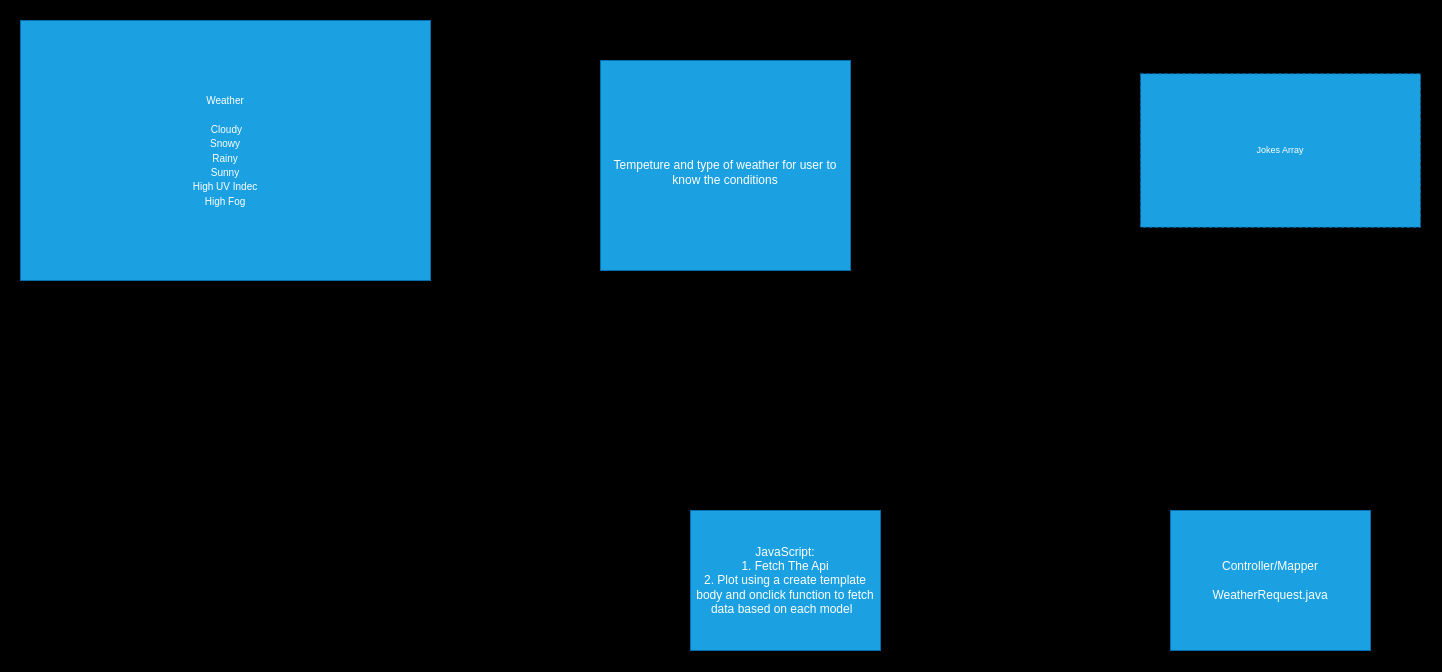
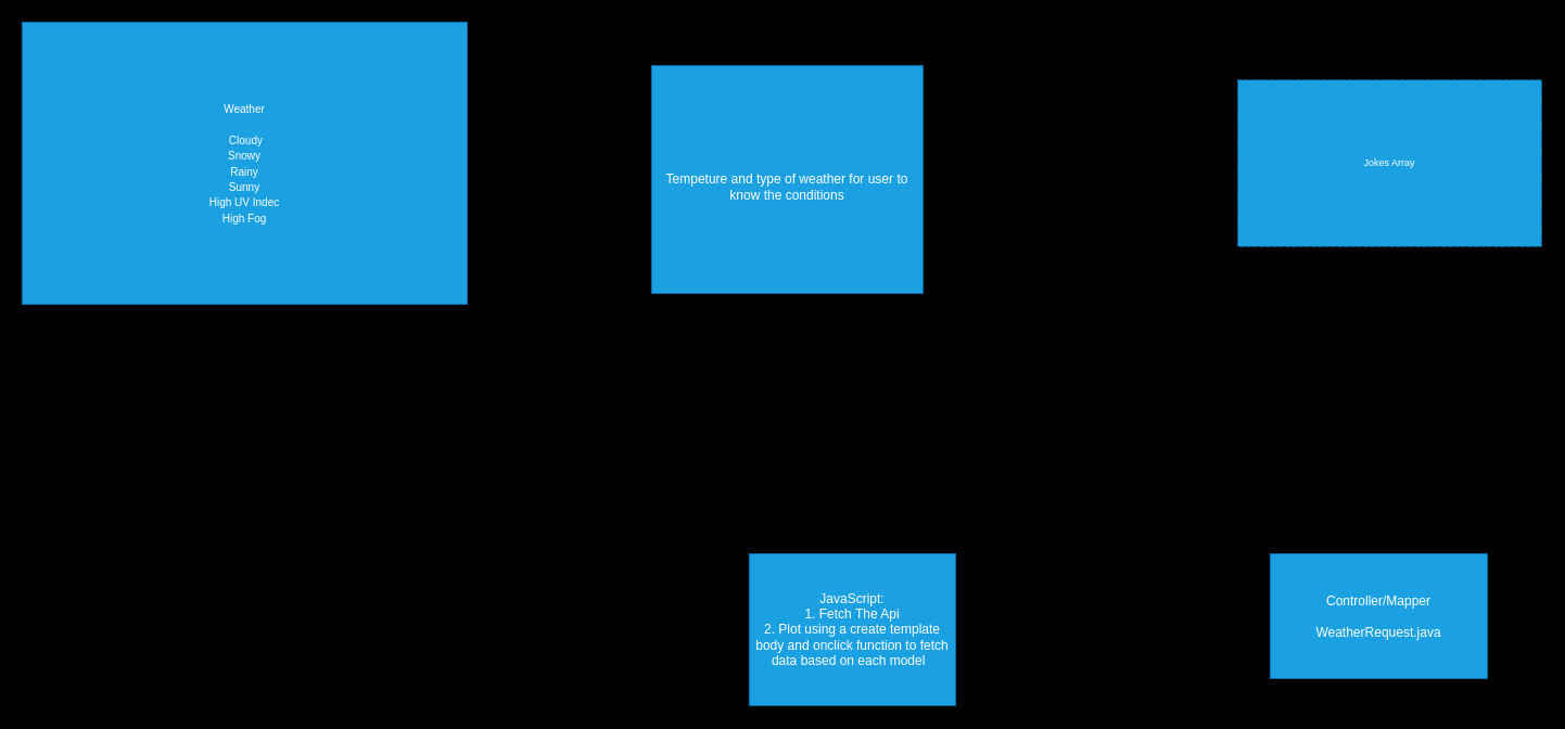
- <mxCell id="7" value="Controller/Mapper&lt;br&gt;&lt;br&gt;WeatherRequest.java" style="whiteSpace=wrap;html=1;fillColor=#1ba1e2;fontColor=#ffffff;strokeColor=#006EAF;" parent="1" vertex="1"><mxGeometry x="1170" y="510" width="200" height="140" as="geometry" /></mxCell>
+ <mxCell id="7" value="Controller/Mapper&lt;br&gt;&lt;br&gt;WeatherRequest.java" style="whiteSpace=wrap;html=1;fillColor=#1ba1e2;fontColor=#ffffff;strokeColor=#006EAF;" parent="1" vertex="1"><mxGeometry x="1170" y="510" width="200" height="115" as="geometry" /></mxCell>
